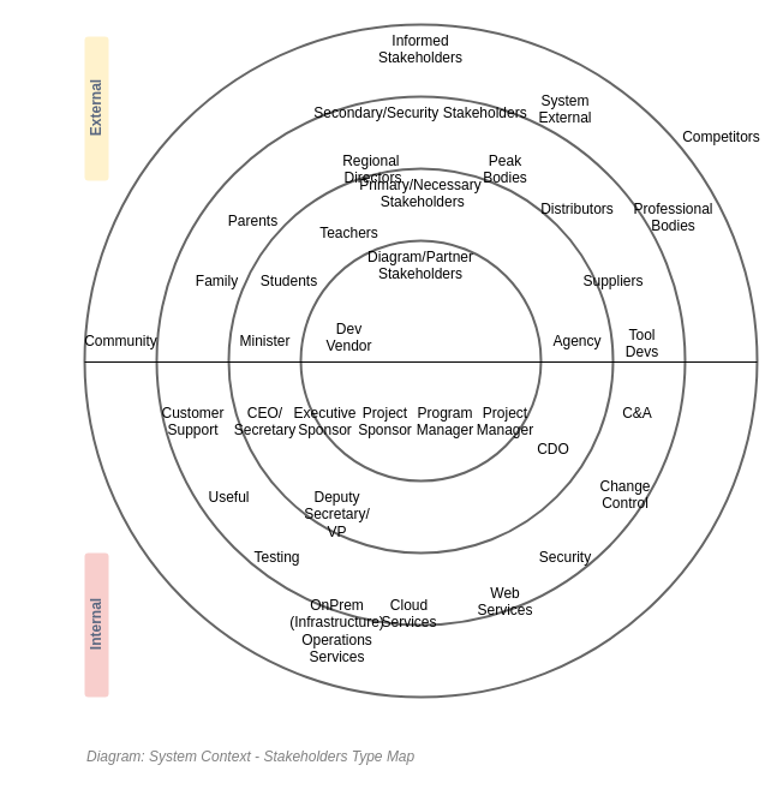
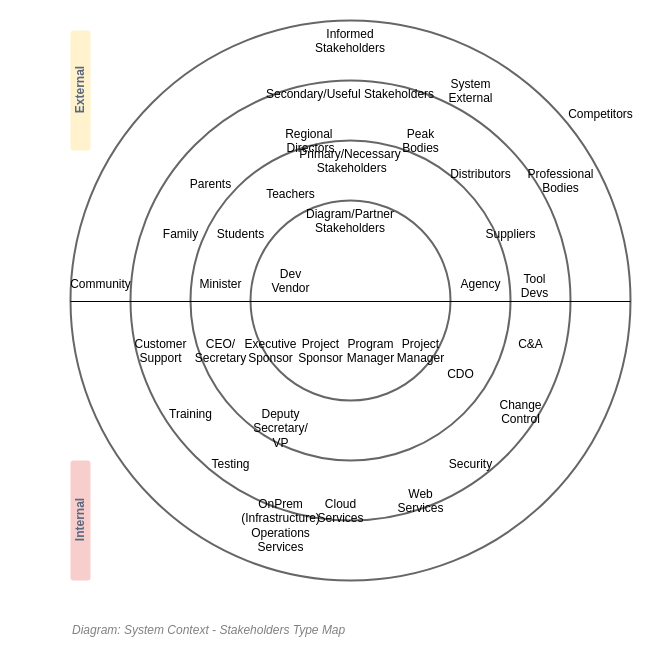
- <mxCell id="3" value="Secondary/Security Stakeholders" style="ellipse;whiteSpace=wrap;html=1;aspect=fixed;shadow=0;labelBackgroundColor=none;strokeColor=#666666;strokeWidth=2;fillColor=none;fontSize=12;fontColor=#000000;align=center;verticalAlign=top;" vertex="1" parent="1"><mxGeometry x="130" y="80" width="440" height="440" as="geometry" /></mxCell>
+ <mxCell id="3" value="Secondary/Useful Stakeholders" style="ellipse;whiteSpace=wrap;html=1;aspect=fixed;shadow=0;labelBackgroundColor=none;strokeColor=#666666;strokeWidth=2;fillColor=none;fontSize=12;fontColor=#000000;align=center;verticalAlign=top;" vertex="1" parent="1"><mxGeometry x="130" y="80" width="440" height="440" as="geometry" /></mxCell>
- <mxCell id="35" value="&lt;font style=&quot;font-size: 12px;&quot;&gt;Useful&lt;br style=&quot;font-size: 12px;&quot;&gt;&lt;/font&gt;" style="shape=image;html=1;verticalAlign=top;verticalLabelPosition=bottom;labelBackgroundColor=none;imageAspect=0;aspect=fixed;image=https://cdn0.iconfinder.com/data/icons/elasto-online-store/26/00-ELASTOFONT-STORE-READY_user-128.png;shadow=0;strokeColor=#CC6600;strokeWidth=2;fillColor=none;fontSize=12;fontColor=#000000;align=center;" vertex="1" parent="1"><mxGeometry x="180" y="380" width="20" height="20" as="geometry" /></mxCell>
+ <mxCell id="35" value="&lt;font style=&quot;font-size: 12px;&quot;&gt;Training&lt;br style=&quot;font-size: 12px;&quot;&gt;&lt;/font&gt;" style="shape=image;html=1;verticalAlign=top;verticalLabelPosition=bottom;labelBackgroundColor=none;imageAspect=0;aspect=fixed;image=https://cdn0.iconfinder.com/data/icons/elasto-online-store/26/00-ELASTOFONT-STORE-READY_user-128.png;shadow=0;strokeColor=#CC6600;strokeWidth=2;fillColor=none;fontSize=12;fontColor=#000000;align=center;" vertex="1" parent="1"><mxGeometry x="180" y="380" width="20" height="20" as="geometry" /></mxCell>
